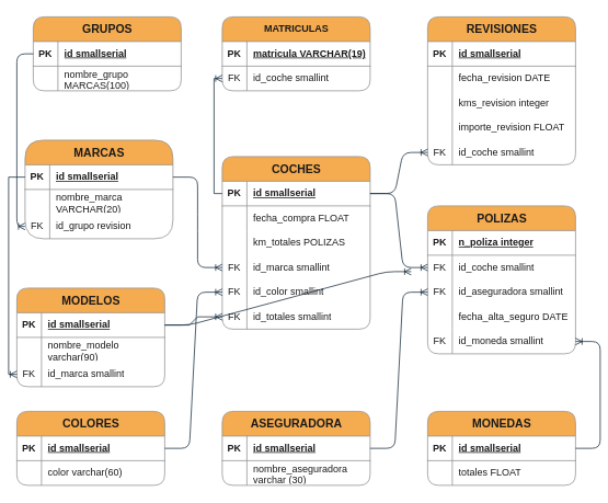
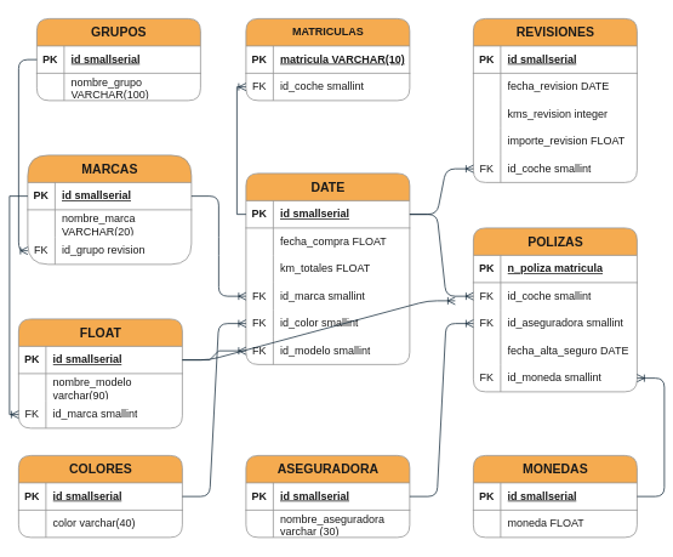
- <mxCell id="113" value="matricula VARCHAR(19)" style="shape=partialRectangle;connectable=0;fillColor=none;top=0;left=0;bottom=0;right=0;align=left;spacingLeft=6;fontStyle=5;overflow=hidden;whiteSpace=wrap;html=1;strokeColor=#909090;fontColor=#1A1A1A;" vertex="1" parent="111"><mxGeometry x="30" width="150" height="30" as="geometry"><mxRectangle width="150" height="30" as="alternateBounds" /></mxGeometry></mxCell>
+ <mxCell id="113" value="matricula VARCHAR(10)" style="shape=partialRectangle;connectable=0;fillColor=none;top=0;left=0;bottom=0;right=0;align=left;spacingLeft=6;fontStyle=5;overflow=hidden;whiteSpace=wrap;html=1;strokeColor=#909090;fontColor=#1A1A1A;" vertex="1" parent="111"><mxGeometry x="30" width="150" height="30" as="geometry"><mxRectangle width="150" height="30" as="alternateBounds" /></mxGeometry></mxCell>
- <mxCell id="37" value="nombre_grupo MARCAS(100)" style="shape=partialRectangle;connectable=0;fillColor=none;top=0;left=0;bottom=0;right=0;align=left;spacingLeft=6;overflow=hidden;whiteSpace=wrap;html=1;labelBackgroundColor=none;strokeColor=#909090;fontColor=#1A1A1A;rounded=1;" vertex="1" parent="35"><mxGeometry x="30" width="150" height="30" as="geometry"><mxRectangle width="150" height="30" as="alternateBounds" /></mxGeometry></mxCell>
+ <mxCell id="37" value="nombre_grupo VARCHAR(100)" style="shape=partialRectangle;connectable=0;fillColor=none;top=0;left=0;bottom=0;right=0;align=left;spacingLeft=6;overflow=hidden;whiteSpace=wrap;html=1;labelBackgroundColor=none;strokeColor=#909090;fontColor=#1A1A1A;rounded=1;" vertex="1" parent="35"><mxGeometry x="30" width="150" height="30" as="geometry"><mxRectangle width="150" height="30" as="alternateBounds" /></mxGeometry></mxCell>
- <mxCell id="2" value="COCHES" style="shape=table;startSize=30;container=1;collapsible=1;childLayout=tableLayout;fixedRows=1;rowLines=0;fontStyle=1;align=center;resizeLast=1;html=1;fillColor=#F5AB50;strokeColor=#909090;labelBackgroundColor=none;fontColor=#1A1A1A;rounded=1;fontSize=14;" vertex="1" parent="1"><mxGeometry x="270" y="190" width="180" height="210" as="geometry" /></mxCell>
+ <mxCell id="2" value="DATE" style="shape=table;startSize=30;container=1;collapsible=1;childLayout=tableLayout;fixedRows=1;rowLines=0;fontStyle=1;align=center;resizeLast=1;html=1;fillColor=#F5AB50;strokeColor=#909090;labelBackgroundColor=none;fontColor=#1A1A1A;rounded=1;fontSize=14;" vertex="1" parent="1"><mxGeometry x="270" y="190" width="180" height="210" as="geometry" /></mxCell>
- <mxCell id="11" value="km_totales POLIZAS" style="shape=partialRectangle;connectable=0;fillColor=none;top=0;left=0;bottom=0;right=0;align=left;spacingLeft=6;overflow=hidden;whiteSpace=wrap;html=1;labelBackgroundColor=none;strokeColor=#909090;fontColor=#1A1A1A;rounded=1;" vertex="1" parent="9"><mxGeometry x="30" width="150" height="30" as="geometry"><mxRectangle width="150" height="30" as="alternateBounds" /></mxGeometry></mxCell>
+ <mxCell id="11" value="km_totales FLOAT" style="shape=partialRectangle;connectable=0;fillColor=none;top=0;left=0;bottom=0;right=0;align=left;spacingLeft=6;overflow=hidden;whiteSpace=wrap;html=1;labelBackgroundColor=none;strokeColor=#909090;fontColor=#1A1A1A;rounded=1;" vertex="1" parent="9"><mxGeometry x="30" width="150" height="30" as="geometry"><mxRectangle width="150" height="30" as="alternateBounds" /></mxGeometry></mxCell>
- <mxCell id="65" value="n_poliza integer" style="shape=partialRectangle;connectable=0;fillColor=none;top=0;left=0;bottom=0;right=0;align=left;spacingLeft=6;fontStyle=5;overflow=hidden;whiteSpace=wrap;html=1;strokeColor=#909090;fontColor=#1A1A1A;labelBackgroundColor=none;rounded=1;" vertex="1" parent="63"><mxGeometry x="30" width="150" height="30" as="geometry"><mxRectangle width="150" height="30" as="alternateBounds" /></mxGeometry></mxCell>
+ <mxCell id="65" value="n_poliza matricula" style="shape=partialRectangle;connectable=0;fillColor=none;top=0;left=0;bottom=0;right=0;align=left;spacingLeft=6;fontStyle=5;overflow=hidden;whiteSpace=wrap;html=1;strokeColor=#909090;fontColor=#1A1A1A;labelBackgroundColor=none;rounded=1;" vertex="1" parent="63"><mxGeometry x="30" width="150" height="30" as="geometry"><mxRectangle width="150" height="30" as="alternateBounds" /></mxGeometry></mxCell>
- <mxCell id="38" value="MODELOS" style="shape=table;startSize=30;container=1;collapsible=1;childLayout=tableLayout;fixedRows=1;rowLines=0;fontStyle=1;align=center;resizeLast=1;html=1;strokeColor=#909090;fontColor=#1A1A1A;fillColor=#F5AB50;labelBackgroundColor=none;rounded=1;fontSize=14;" vertex="1" parent="1"><mxGeometry x="20" y="350" width="180" height="120" as="geometry" /></mxCell>
+ <mxCell id="38" value="FLOAT" style="shape=table;startSize=30;container=1;collapsible=1;childLayout=tableLayout;fixedRows=1;rowLines=0;fontStyle=1;align=center;resizeLast=1;html=1;strokeColor=#909090;fontColor=#1A1A1A;fillColor=#F5AB50;labelBackgroundColor=none;rounded=1;fontSize=14;" vertex="1" parent="1"><mxGeometry x="20" y="350" width="180" height="120" as="geometry" /></mxCell>
- <mxCell id="20" value="id_totales smallint" style="shape=partialRectangle;connectable=0;fillColor=none;top=0;left=0;bottom=0;right=0;align=left;spacingLeft=6;overflow=hidden;whiteSpace=wrap;html=1;labelBackgroundColor=none;strokeColor=#909090;fontColor=#1A1A1A;rounded=1;" vertex="1" parent="18"><mxGeometry x="30" width="150" height="30" as="geometry"><mxRectangle width="150" height="30" as="alternateBounds" /></mxGeometry></mxCell>
+ <mxCell id="20" value="id_modelo smallint" style="shape=partialRectangle;connectable=0;fillColor=none;top=0;left=0;bottom=0;right=0;align=left;spacingLeft=6;overflow=hidden;whiteSpace=wrap;html=1;labelBackgroundColor=none;strokeColor=#909090;fontColor=#1A1A1A;rounded=1;" vertex="1" parent="18"><mxGeometry x="30" width="150" height="30" as="geometry"><mxRectangle width="150" height="30" as="alternateBounds" /></mxGeometry></mxCell>
- <mxCell id="54" value="color varchar(60)" style="shape=partialRectangle;connectable=0;fillColor=none;top=0;left=0;bottom=0;right=0;align=left;spacingLeft=6;overflow=hidden;whiteSpace=wrap;html=1;strokeColor=#909090;fontColor=#1A1A1A;labelBackgroundColor=none;rounded=1;" vertex="1" parent="52"><mxGeometry x="30" width="150" height="30" as="geometry"><mxRectangle width="150" height="30" as="alternateBounds" /></mxGeometry></mxCell>
+ <mxCell id="54" value="color varchar(40)" style="shape=partialRectangle;connectable=0;fillColor=none;top=0;left=0;bottom=0;right=0;align=left;spacingLeft=6;overflow=hidden;whiteSpace=wrap;html=1;strokeColor=#909090;fontColor=#1A1A1A;labelBackgroundColor=none;rounded=1;" vertex="1" parent="52"><mxGeometry x="30" width="150" height="30" as="geometry"><mxRectangle width="150" height="30" as="alternateBounds" /></mxGeometry></mxCell>
- <mxCell id="100" value="totales FLOAT" style="shape=partialRectangle;connectable=0;fillColor=none;top=0;left=0;bottom=0;right=0;align=left;spacingLeft=6;overflow=hidden;whiteSpace=wrap;html=1;strokeColor=#909090;fontColor=#1A1A1A;labelBackgroundColor=none;rounded=1;" vertex="1" parent="98"><mxGeometry x="30" width="150" height="30" as="geometry"><mxRectangle width="150" height="30" as="alternateBounds" /></mxGeometry></mxCell>
+ <mxCell id="100" value="moneda FLOAT" style="shape=partialRectangle;connectable=0;fillColor=none;top=0;left=0;bottom=0;right=0;align=left;spacingLeft=6;overflow=hidden;whiteSpace=wrap;html=1;strokeColor=#909090;fontColor=#1A1A1A;labelBackgroundColor=none;rounded=1;" vertex="1" parent="98"><mxGeometry x="30" width="150" height="30" as="geometry"><mxRectangle width="150" height="30" as="alternateBounds" /></mxGeometry></mxCell>
